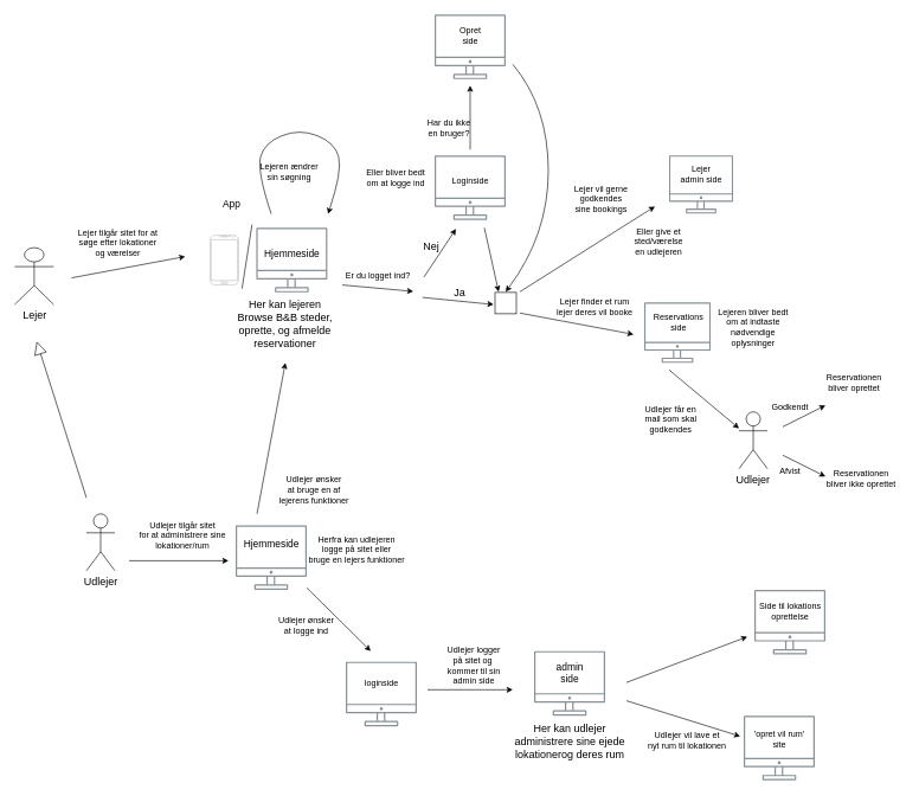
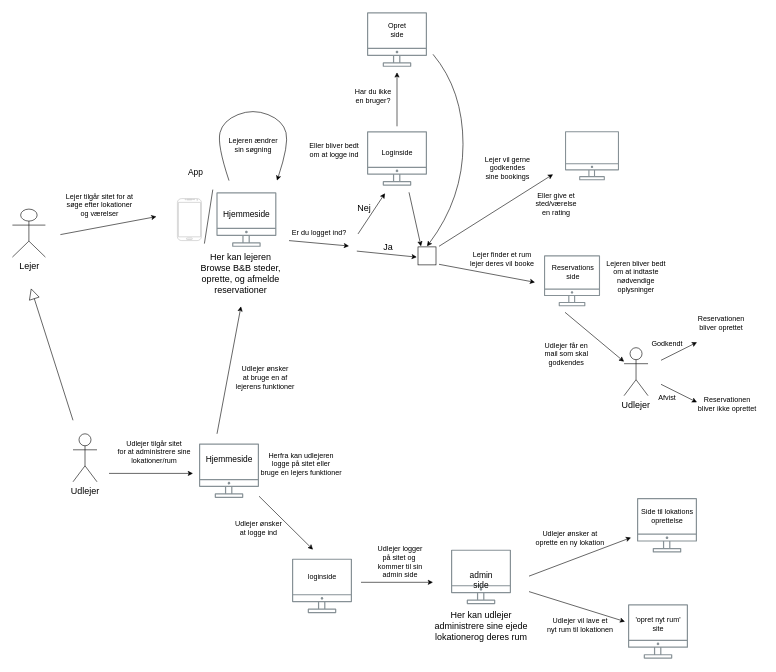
- <mxCell id="68" value="Har du ikke&lt;br&gt;en bruger?" style="text;html=1;align=center;verticalAlign=middle;resizable=0;points=[];autosize=1;strokeColor=none;fillColor=none;" vertex="1" parent="1"><mxGeometry x="591" y="160" width="80" height="40" as="geometry" /></mxCell>
+ <mxCell id="68" value="Har du ikke&lt;br&gt;en bruger?" style="text;html=1;align=center;verticalAlign=middle;resizable=0;points=[];autosize=1;strokeColor=none;fillColor=none;" vertex="1" parent="1"><mxGeometry x="581" y="140" width="80" height="40" as="geometry" /></mxCell>
- <mxCell id="18" value="Lejeren ændrer &lt;br&gt;sin søgning" style="text;html=1;align=center;verticalAlign=middle;resizable=0;points=[];autosize=1;strokeColor=none;fillColor=none;" parent="1" vertex="1"><mxGeometry x="351" y="220.5" width="110" height="40" as="geometry" /></mxCell>
+ <mxCell id="18" value="Lejeren ændrer &lt;br&gt;sin søgning" style="text;html=1;align=center;verticalAlign=middle;resizable=0;points=[];autosize=1;strokeColor=none;fillColor=none;" parent="1" vertex="1"><mxGeometry x="366" y="220.5" width="110" height="40" as="geometry" /></mxCell>
- <mxCell id="22" value="Lejer &lt;br&gt;admin side" style="text;html=1;align=center;verticalAlign=middle;resizable=0;points=[];autosize=1;strokeColor=none;fillColor=none;" parent="1" vertex="1"><mxGeometry x="946" y="223.6" width="80" height="40" as="geometry" /></mxCell>
- <mxCell id="38" value="Eller give et &lt;br&gt;sted/værelse&lt;br&gt;en udlejeren" style="text;html=1;align=center;verticalAlign=middle;resizable=0;points=[];autosize=1;strokeColor=none;fillColor=none;" parent="1" vertex="1"><mxGeometry x="881" y="310" width="90" height="60" as="geometry" /></mxCell>
+ <mxCell id="38" value="Eller give et &lt;br&gt;sted/værelse&lt;br&gt;en rating" style="text;html=1;align=center;verticalAlign=middle;resizable=0;points=[];autosize=1;strokeColor=none;fillColor=none;" parent="1" vertex="1"><mxGeometry x="881" y="310" width="90" height="60" as="geometry" /></mxCell>
- <mxCell id="52" value="Udlejer ønsker&lt;br&gt;at bruge en af &lt;br&gt;lejerens funktioner" style="text;html=1;align=center;verticalAlign=middle;resizable=0;points=[];autosize=1;strokeColor=none;fillColor=none;" vertex="1" parent="1"><mxGeometry x="381" y="659" width="120" height="60" as="geometry" /></mxCell>
+ <mxCell id="52" value="Udlejer ønsker&lt;br&gt;at bruge en af &lt;br&gt;lejerens funktioner" style="text;html=1;align=center;verticalAlign=middle;resizable=0;points=[];autosize=1;strokeColor=none;fillColor=none;" vertex="1" parent="1"><mxGeometry x="381" y="599" width="120" height="60" as="geometry" /></mxCell>
+ <mxCell id="39" value="Udlejer ønsker at &lt;br&gt;oprette en ny lokation" style="text;html=1;align=center;verticalAlign=middle;resizable=0;points=[];autosize=1;strokeColor=none;fillColor=none;" parent="1" vertex="1"><mxGeometry x="879.41" y="875.5" width="140" height="40" as="geometry" /></mxCell>
- <mxCell id="14" value="&lt;font style=&quot;font-size: 14px;&quot;&gt;admin &lt;br&gt;side&lt;/font&gt;" style="text;html=1;align=center;verticalAlign=middle;resizable=0;points=[];autosize=1;strokeColor=none;fillColor=none;" parent="1" vertex="1"><mxGeometry x="771" y="920.5" width="60" height="50" as="geometry" /></mxCell>
+ <mxCell id="14" value="&lt;font style=&quot;font-size: 14px;&quot;&gt;admin &lt;br&gt;side&lt;/font&gt;" style="text;html=1;align=center;verticalAlign=middle;resizable=0;points=[];autosize=1;strokeColor=none;fillColor=none;" parent="1" vertex="1"><mxGeometry x="771" y="940.5" width="60" height="50" as="geometry" /></mxCell>
- <mxCell id="45" value="'opret vil rum'&lt;br&gt;site" style="text;html=1;align=center;verticalAlign=middle;resizable=0;points=[];autosize=1;strokeColor=none;fillColor=none;" parent="1" vertex="1"><mxGeometry x="1046" y="1019" width="100" height="40" as="geometry" /></mxCell>
+ <mxCell id="45" value="'opret nyt rum'&lt;br&gt;site" style="text;html=1;align=center;verticalAlign=middle;resizable=0;points=[];autosize=1;strokeColor=none;fillColor=none;" parent="1" vertex="1"><mxGeometry x="1046" y="1019" width="100" height="40" as="geometry" /></mxCell>
